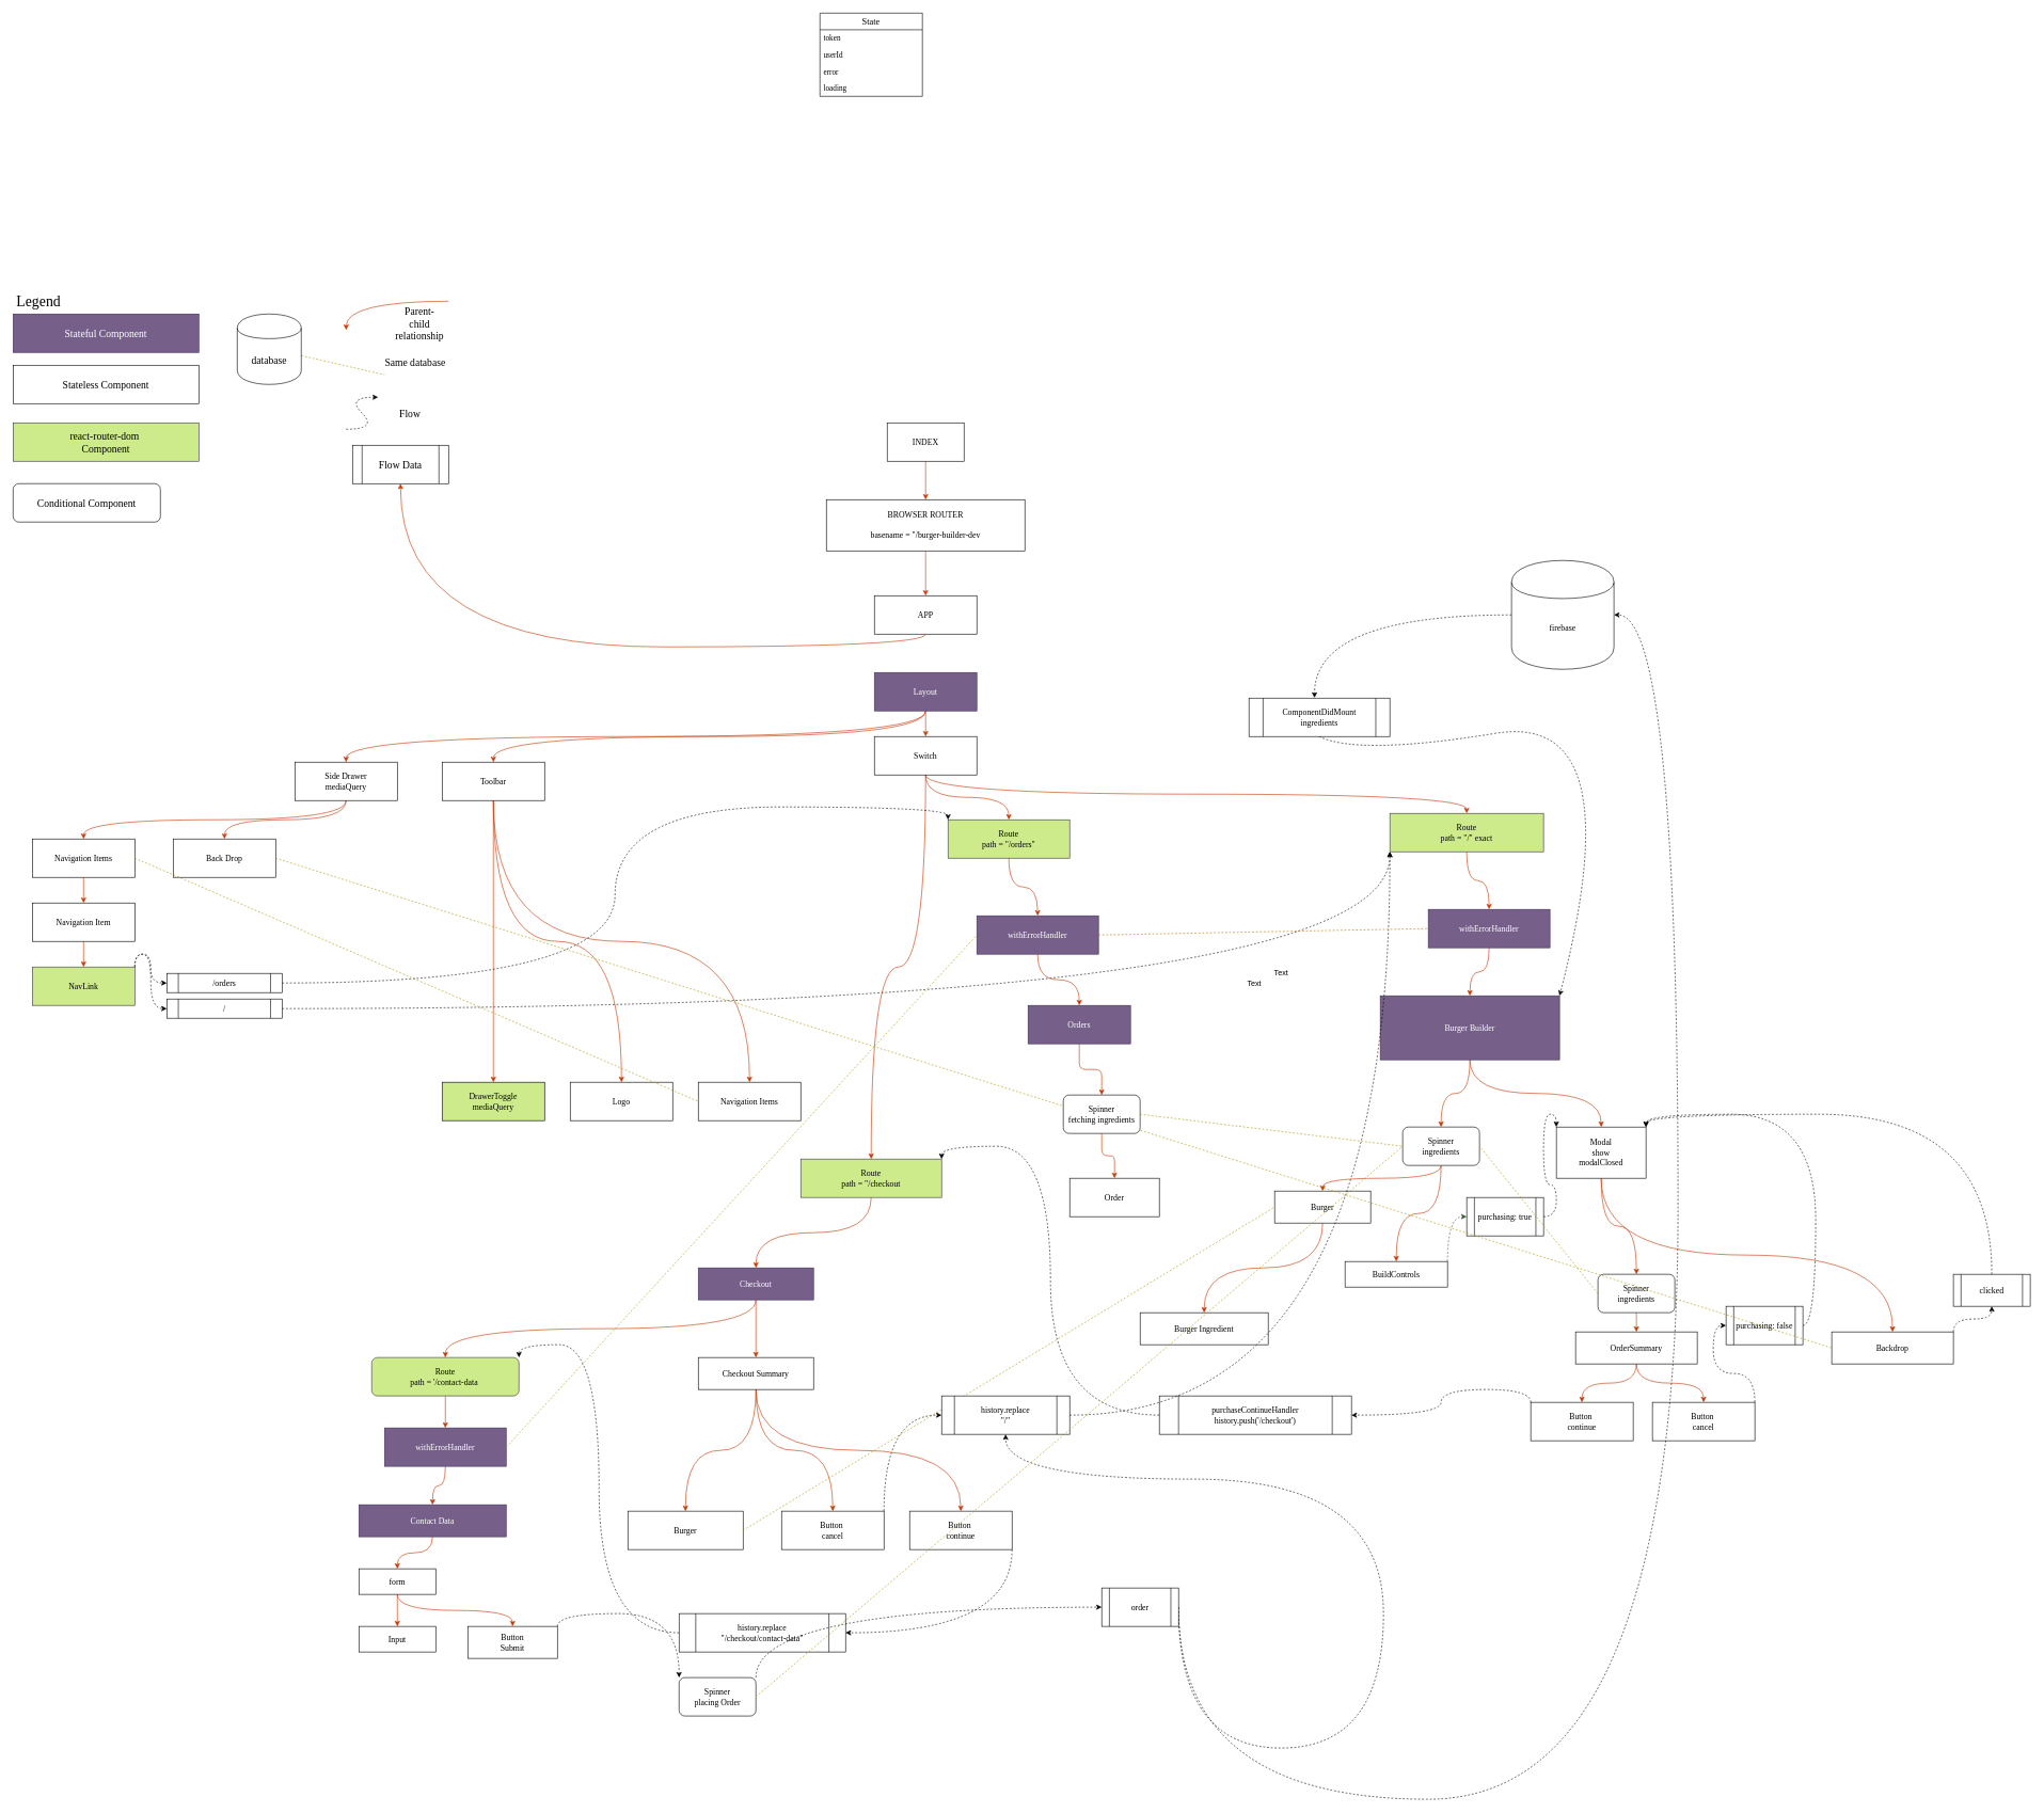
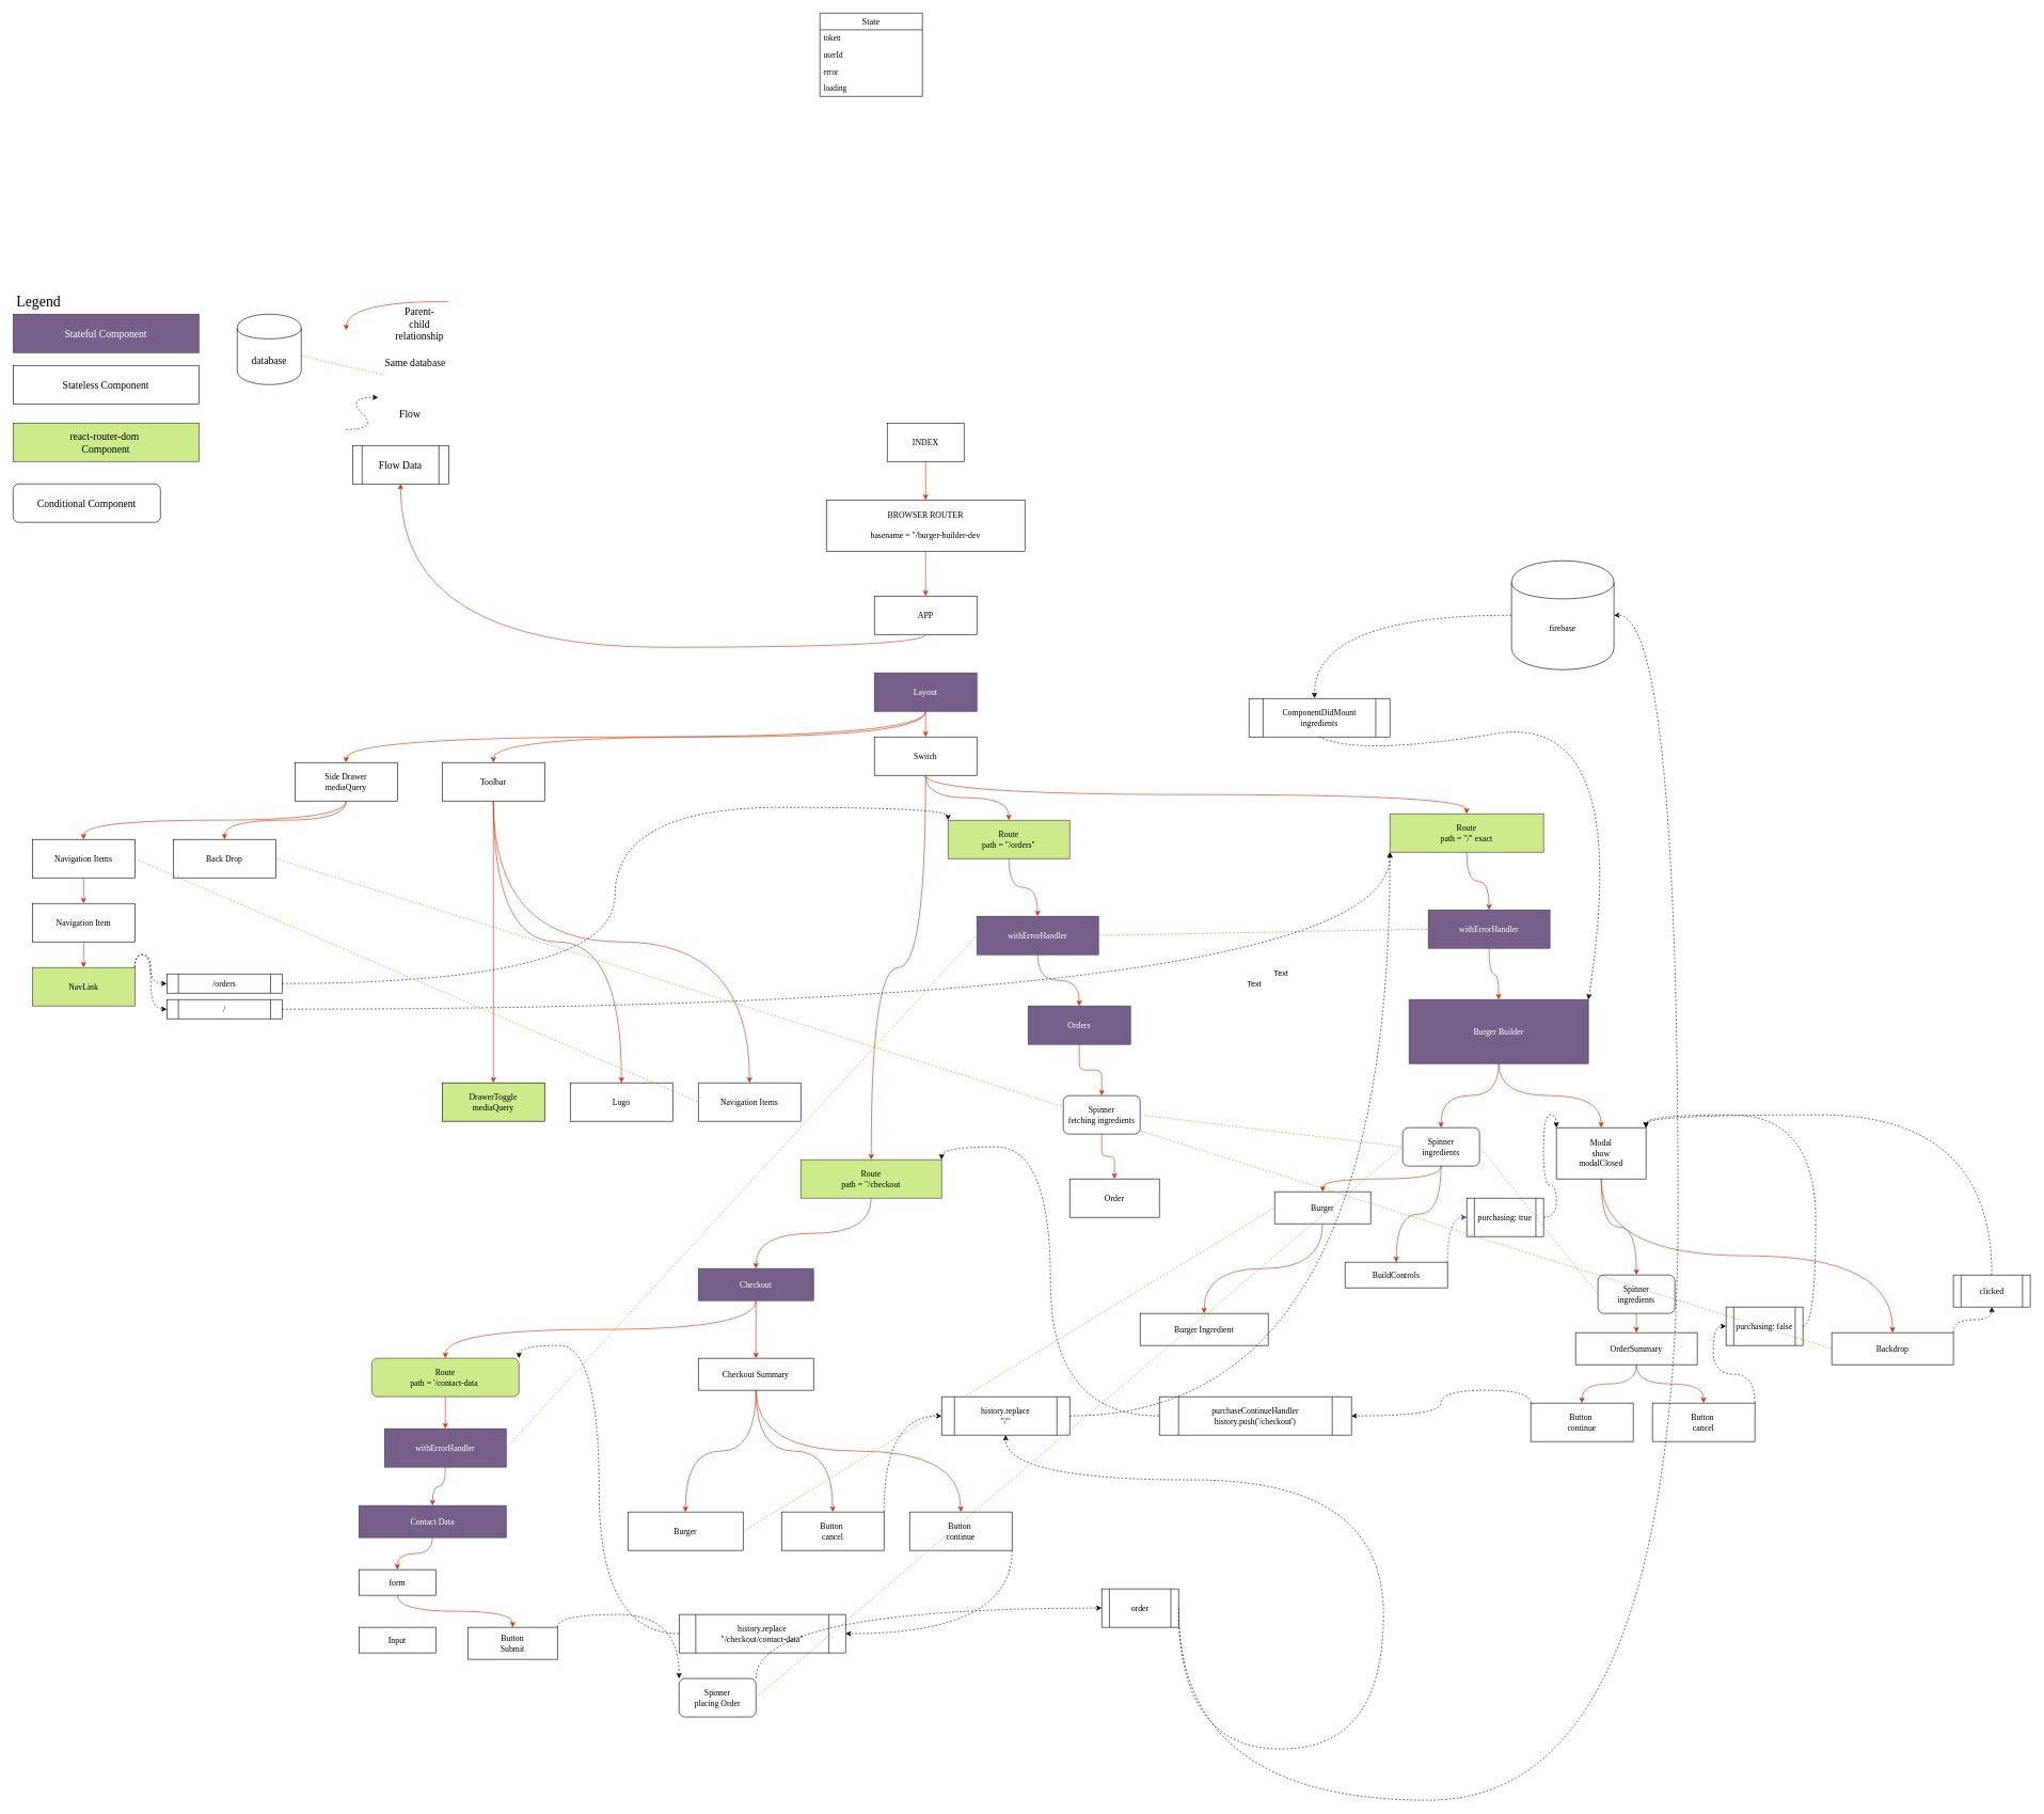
- <mxCell id="30" value="Burger Builder" style="rounded=0;whiteSpace=wrap;html=1;fontFamily=dm mono;fontSize=13;FType=g;verticalAlign=middle;align=center;fillColor=#76608a;strokeColor=#432D57;fontColor=#ffffff;" parent="1" vertex="1"><mxGeometry x="2155" y="1555" width="280" height="100" as="geometry" /></mxCell>
+ <mxCell id="30" value="Burger Builder" style="rounded=0;whiteSpace=wrap;html=1;fontFamily=dm mono;fontSize=13;FType=g;verticalAlign=middle;align=center;fillColor=#76608a;strokeColor=#432D57;fontColor=#ffffff;" parent="1" vertex="1"><mxGeometry x="2200" y="1560" width="280" height="100" as="geometry" /></mxCell>
- <mxCell id="111" style="edgeStyle=orthogonalEdgeStyle;curved=1;orthogonalLoop=1;jettySize=auto;html=1;exitX=0.5;exitY=1;exitDx=0;exitDy=0;entryX=0.5;entryY=0;entryDx=0;entryDy=0;fontFamily=dm mono;fontSize=13;fillColor=#fa6800;strokeColor=#C73500;" parent="1" source="113" target="114" edge="1"><mxGeometry relative="1" as="geometry" /></mxCell>
